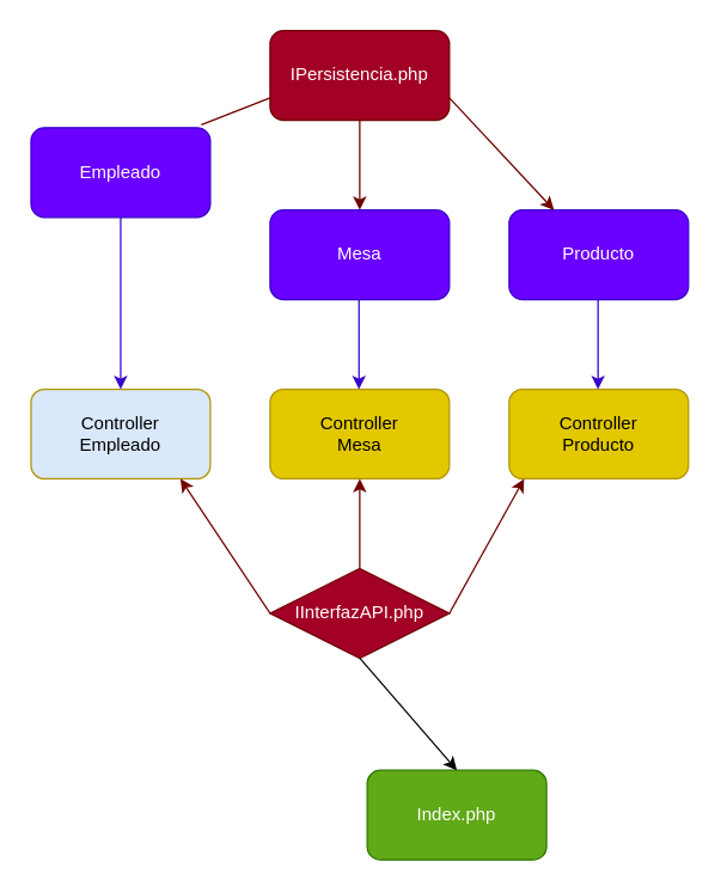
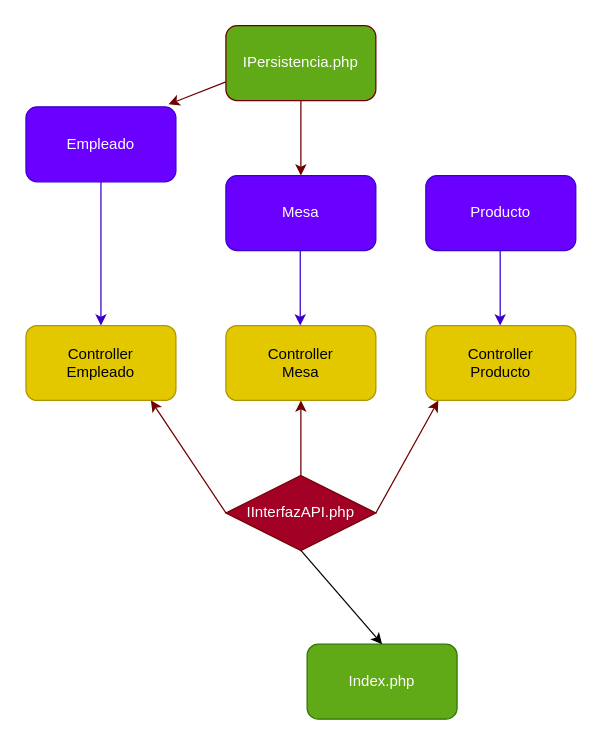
- <mxCell id="7" value="IPersistencia.php&lt;br&gt;" style="whiteSpace=wrap;html=1;rounded=1;fillColor=#a20025;fontColor=#ffffff;strokeColor=#6F0000;" parent="1" vertex="1"><mxGeometry x="180" y="20" width="120" height="60" as="geometry" /></mxCell>
+ <mxCell id="7" value="IPersistencia.php&lt;br&gt;" style="whiteSpace=wrap;html=1;rounded=1;fillColor=#60a917;fontColor=#ffffff;strokeColor=#6F0000;" parent="1" vertex="1"><mxGeometry x="180" y="20" width="120" height="60" as="geometry" /></mxCell>
- <mxCell id="11" value="" style="edgeStyle=none;orthogonalLoop=1;jettySize=auto;html=1;exitX=0;exitY=0.75;exitDx=0;exitDy=0;entryX=0.95;entryY=-0.033;entryDx=0;entryDy=0;entryPerimeter=0;fillColor=#a20025;strokeColor=#6F0000;endArrow=none;" parent="1" source="7" target="2" edge="1"><mxGeometry width="100" relative="1" as="geometry"><mxPoint x="170" y="70" as="sourcePoint" /><mxPoint x="130" y="130" as="targetPoint" /><Array as="points" /></mxGeometry></mxCell>
+ <mxCell id="11" value="" style="edgeStyle=none;orthogonalLoop=1;jettySize=auto;html=1;exitX=0;exitY=0.75;exitDx=0;exitDy=0;entryX=0.95;entryY=-0.033;entryDx=0;entryDy=0;entryPerimeter=0;fillColor=#a20025;strokeColor=#6F0000;" parent="1" source="7" target="2" edge="1"><mxGeometry width="100" relative="1" as="geometry"><mxPoint x="170" y="70" as="sourcePoint" /><mxPoint x="130" y="130" as="targetPoint" /><Array as="points" /></mxGeometry></mxCell>
- <mxCell id="13" value="" style="edgeStyle=none;orthogonalLoop=1;jettySize=auto;html=1;exitX=1;exitY=0.75;exitDx=0;exitDy=0;entryX=0.25;entryY=0;entryDx=0;entryDy=0;fillColor=#a20025;strokeColor=#6F0000;" parent="1" source="7" target="4" edge="1"><mxGeometry width="100" relative="1" as="geometry"><mxPoint x="350" y="75" as="sourcePoint" /><mxPoint x="300" y="140" as="targetPoint" /><Array as="points" /></mxGeometry></mxCell>
- <mxCell id="8" value="Controller&lt;br&gt;Empleado" style="whiteSpace=wrap;html=1;rounded=1;fillColor=#dae8fc;fontColor=#000000;strokeColor=#B09500;" parent="1" vertex="1"><mxGeometry x="20" y="260" width="120" height="60" as="geometry" /></mxCell>
+ <mxCell id="8" value="Controller&lt;br&gt;Empleado" style="whiteSpace=wrap;html=1;rounded=1;fillColor=#e3c800;fontColor=#000000;strokeColor=#B09500;" parent="1" vertex="1"><mxGeometry x="20" y="260" width="120" height="60" as="geometry" /></mxCell>
